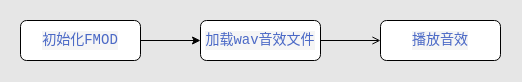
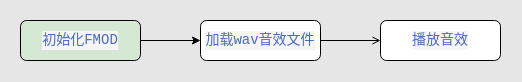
- <mxCell id="3" value="&lt;div style=&quot;color: rgb(51 , 51 , 51) ; background-color: rgb(245 , 245 , 245) ; font-family: &amp;#34;consolas&amp;#34; , &amp;#34;courier new&amp;#34; , monospace ; font-size: 14px ; line-height: 19px&quot;&gt;&lt;span style=&quot;color: #4b69c6&quot;&gt;初始化FMOD&lt;/span&gt;&lt;/div&gt;" style="rounded=1;whiteSpace=wrap;html=1;fontSize=12;glass=0;strokeWidth=1;shadow=0;" parent="1" vertex="1"><mxGeometry x="20" y="20" width="120" height="40" as="geometry" /></mxCell>
+ <mxCell id="3" value="&lt;div style=&quot;color: rgb(51 , 51 , 51) ; background-color: rgb(245 , 245 , 245) ; font-family: &amp;#34;consolas&amp;#34; , &amp;#34;courier new&amp;#34; , monospace ; font-size: 14px ; line-height: 19px&quot;&gt;&lt;span style=&quot;color: #4b69c6&quot;&gt;初始化FMOD&lt;/span&gt;&lt;/div&gt;" style="rounded=1;whiteSpace=wrap;html=1;fontSize=12;glass=0;strokeWidth=1;shadow=0;fillColor=#d5e8d4;" parent="1" vertex="1"><mxGeometry x="20" y="20" width="120" height="40" as="geometry" /></mxCell>
